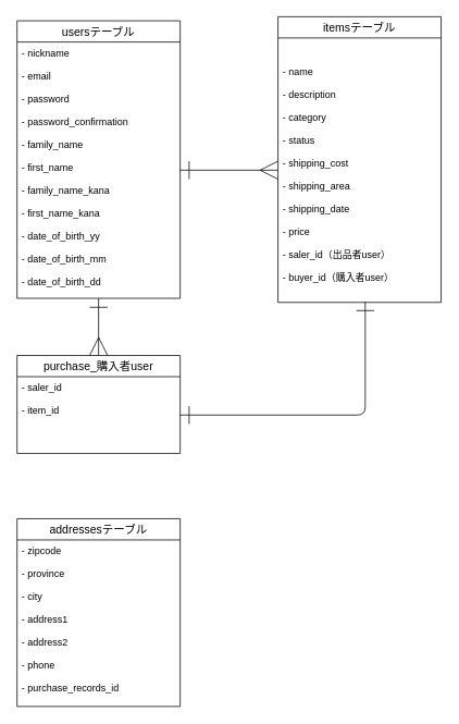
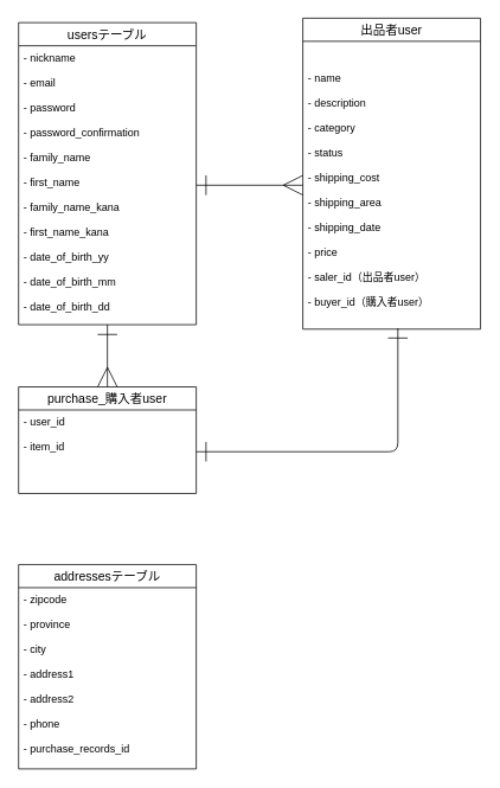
- <mxCell id="4" value="itemsテーブル" style="swimlane;fontStyle=0;childLayout=stackLayout;horizontal=1;startSize=26;horizontalStack=0;resizeParent=1;resizeParentMax=0;resizeLast=0;collapsible=1;marginBottom=0;align=center;fontSize=14;" parent="1" vertex="1"><mxGeometry x="340" y="20" width="200" height="350" as="geometry" /></mxCell>
+ <mxCell id="4" value="出品者user" style="swimlane;fontStyle=0;childLayout=stackLayout;horizontal=1;startSize=26;horizontalStack=0;resizeParent=1;resizeParentMax=0;resizeLast=0;collapsible=1;marginBottom=0;align=center;fontSize=14;" parent="1" vertex="1"><mxGeometry x="340" y="20" width="200" height="350" as="geometry" /></mxCell>
- <mxCell id="9" value="- saler_id&#10;&#10;- item_id&#10;&#10;" style="text;strokeColor=none;fillColor=none;spacingLeft=4;spacingRight=4;overflow=hidden;rotatable=0;points=[[0,0.5],[1,0.5]];portConstraint=eastwest;fontSize=12;" parent="8" vertex="1"><mxGeometry y="26" width="200" height="94" as="geometry" /></mxCell>
+ <mxCell id="9" value="- user_id&#10;&#10;- item_id&#10;&#10;" style="text;strokeColor=none;fillColor=none;spacingLeft=4;spacingRight=4;overflow=hidden;rotatable=0;points=[[0,0.5],[1,0.5]];portConstraint=eastwest;fontSize=12;" parent="8" vertex="1"><mxGeometry y="26" width="200" height="94" as="geometry" /></mxCell>
